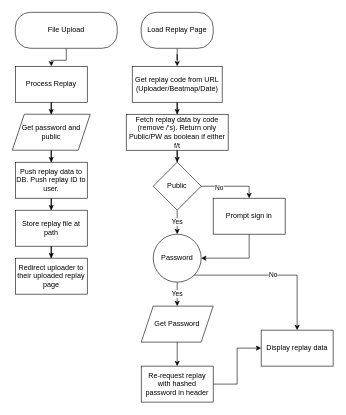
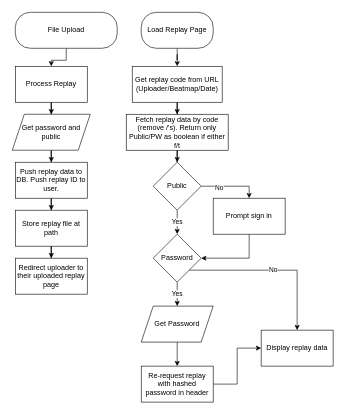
- <mxCell id="25" value="Password" style="ellipse;whiteSpace=wrap;html=1;" vertex="1" parent="1"><mxGeometry x="255" y="390" width="80" height="80" as="geometry" /></mxCell>
+ <mxCell id="25" value="Password" style="rhombus;whiteSpace=wrap;html=1;" vertex="1" parent="1"><mxGeometry x="255" y="390" width="80" height="80" as="geometry" /></mxCell>
